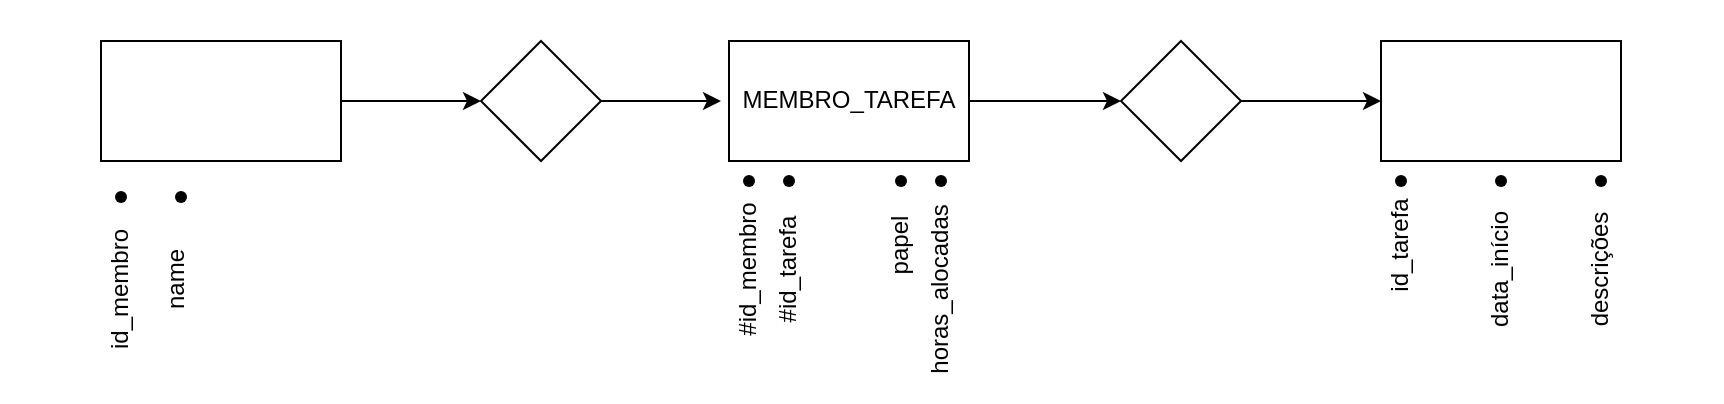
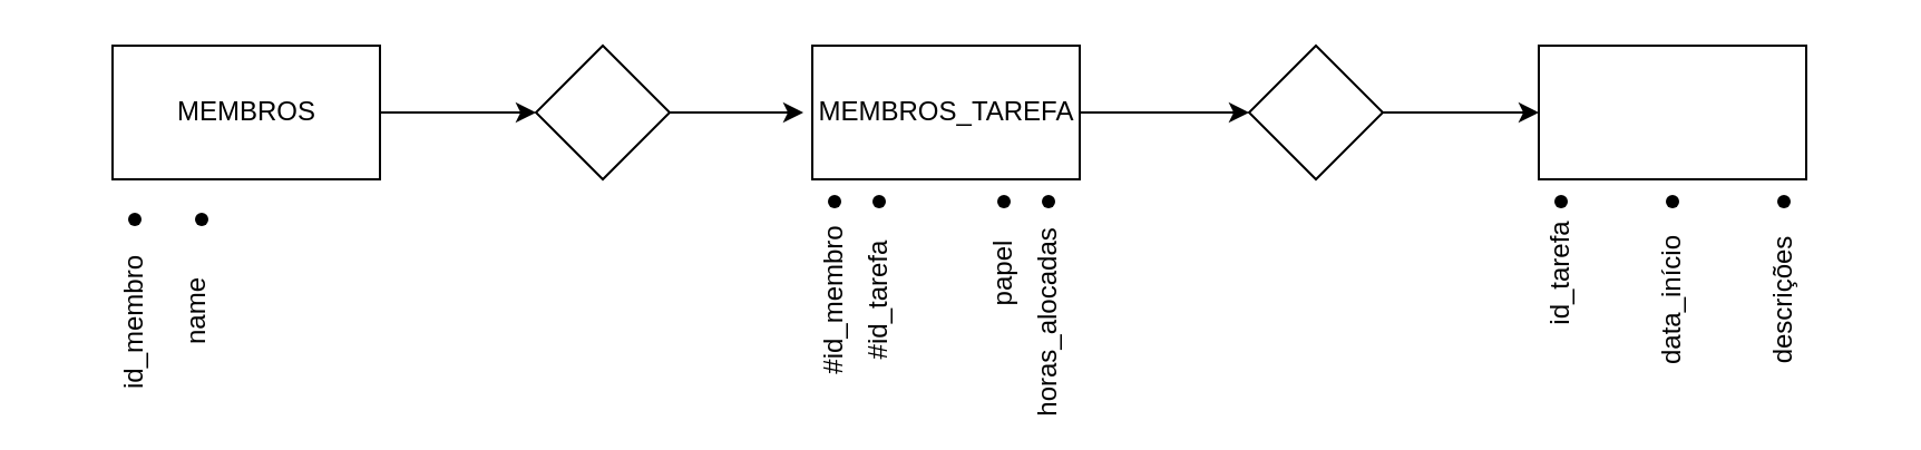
+ <mxCell id="10" value="MEMBROS" style="text;html=1;align=center;verticalAlign=middle;resizable=0;points=[];autosize=1;strokeColor=none;fillColor=none;" parent="1" vertex="1"><mxGeometry x="65" y="35" width="90" height="30" as="geometry" /></mxCell>
- <mxCell id="11" value="MEMBRO_TAREFA" style="text;html=1;align=center;verticalAlign=middle;resizable=0;points=[];autosize=1;strokeColor=none;fillColor=none;" parent="1" vertex="1"><mxGeometry x="359" y="35" width="130" height="30" as="geometry" /></mxCell>
+ <mxCell id="11" value="MEMBROS_TAREFA" style="text;html=1;align=center;verticalAlign=middle;resizable=0;points=[];autosize=1;strokeColor=none;fillColor=none;" parent="1" vertex="1"><mxGeometry x="359" y="35" width="130" height="30" as="geometry" /></mxCell>
